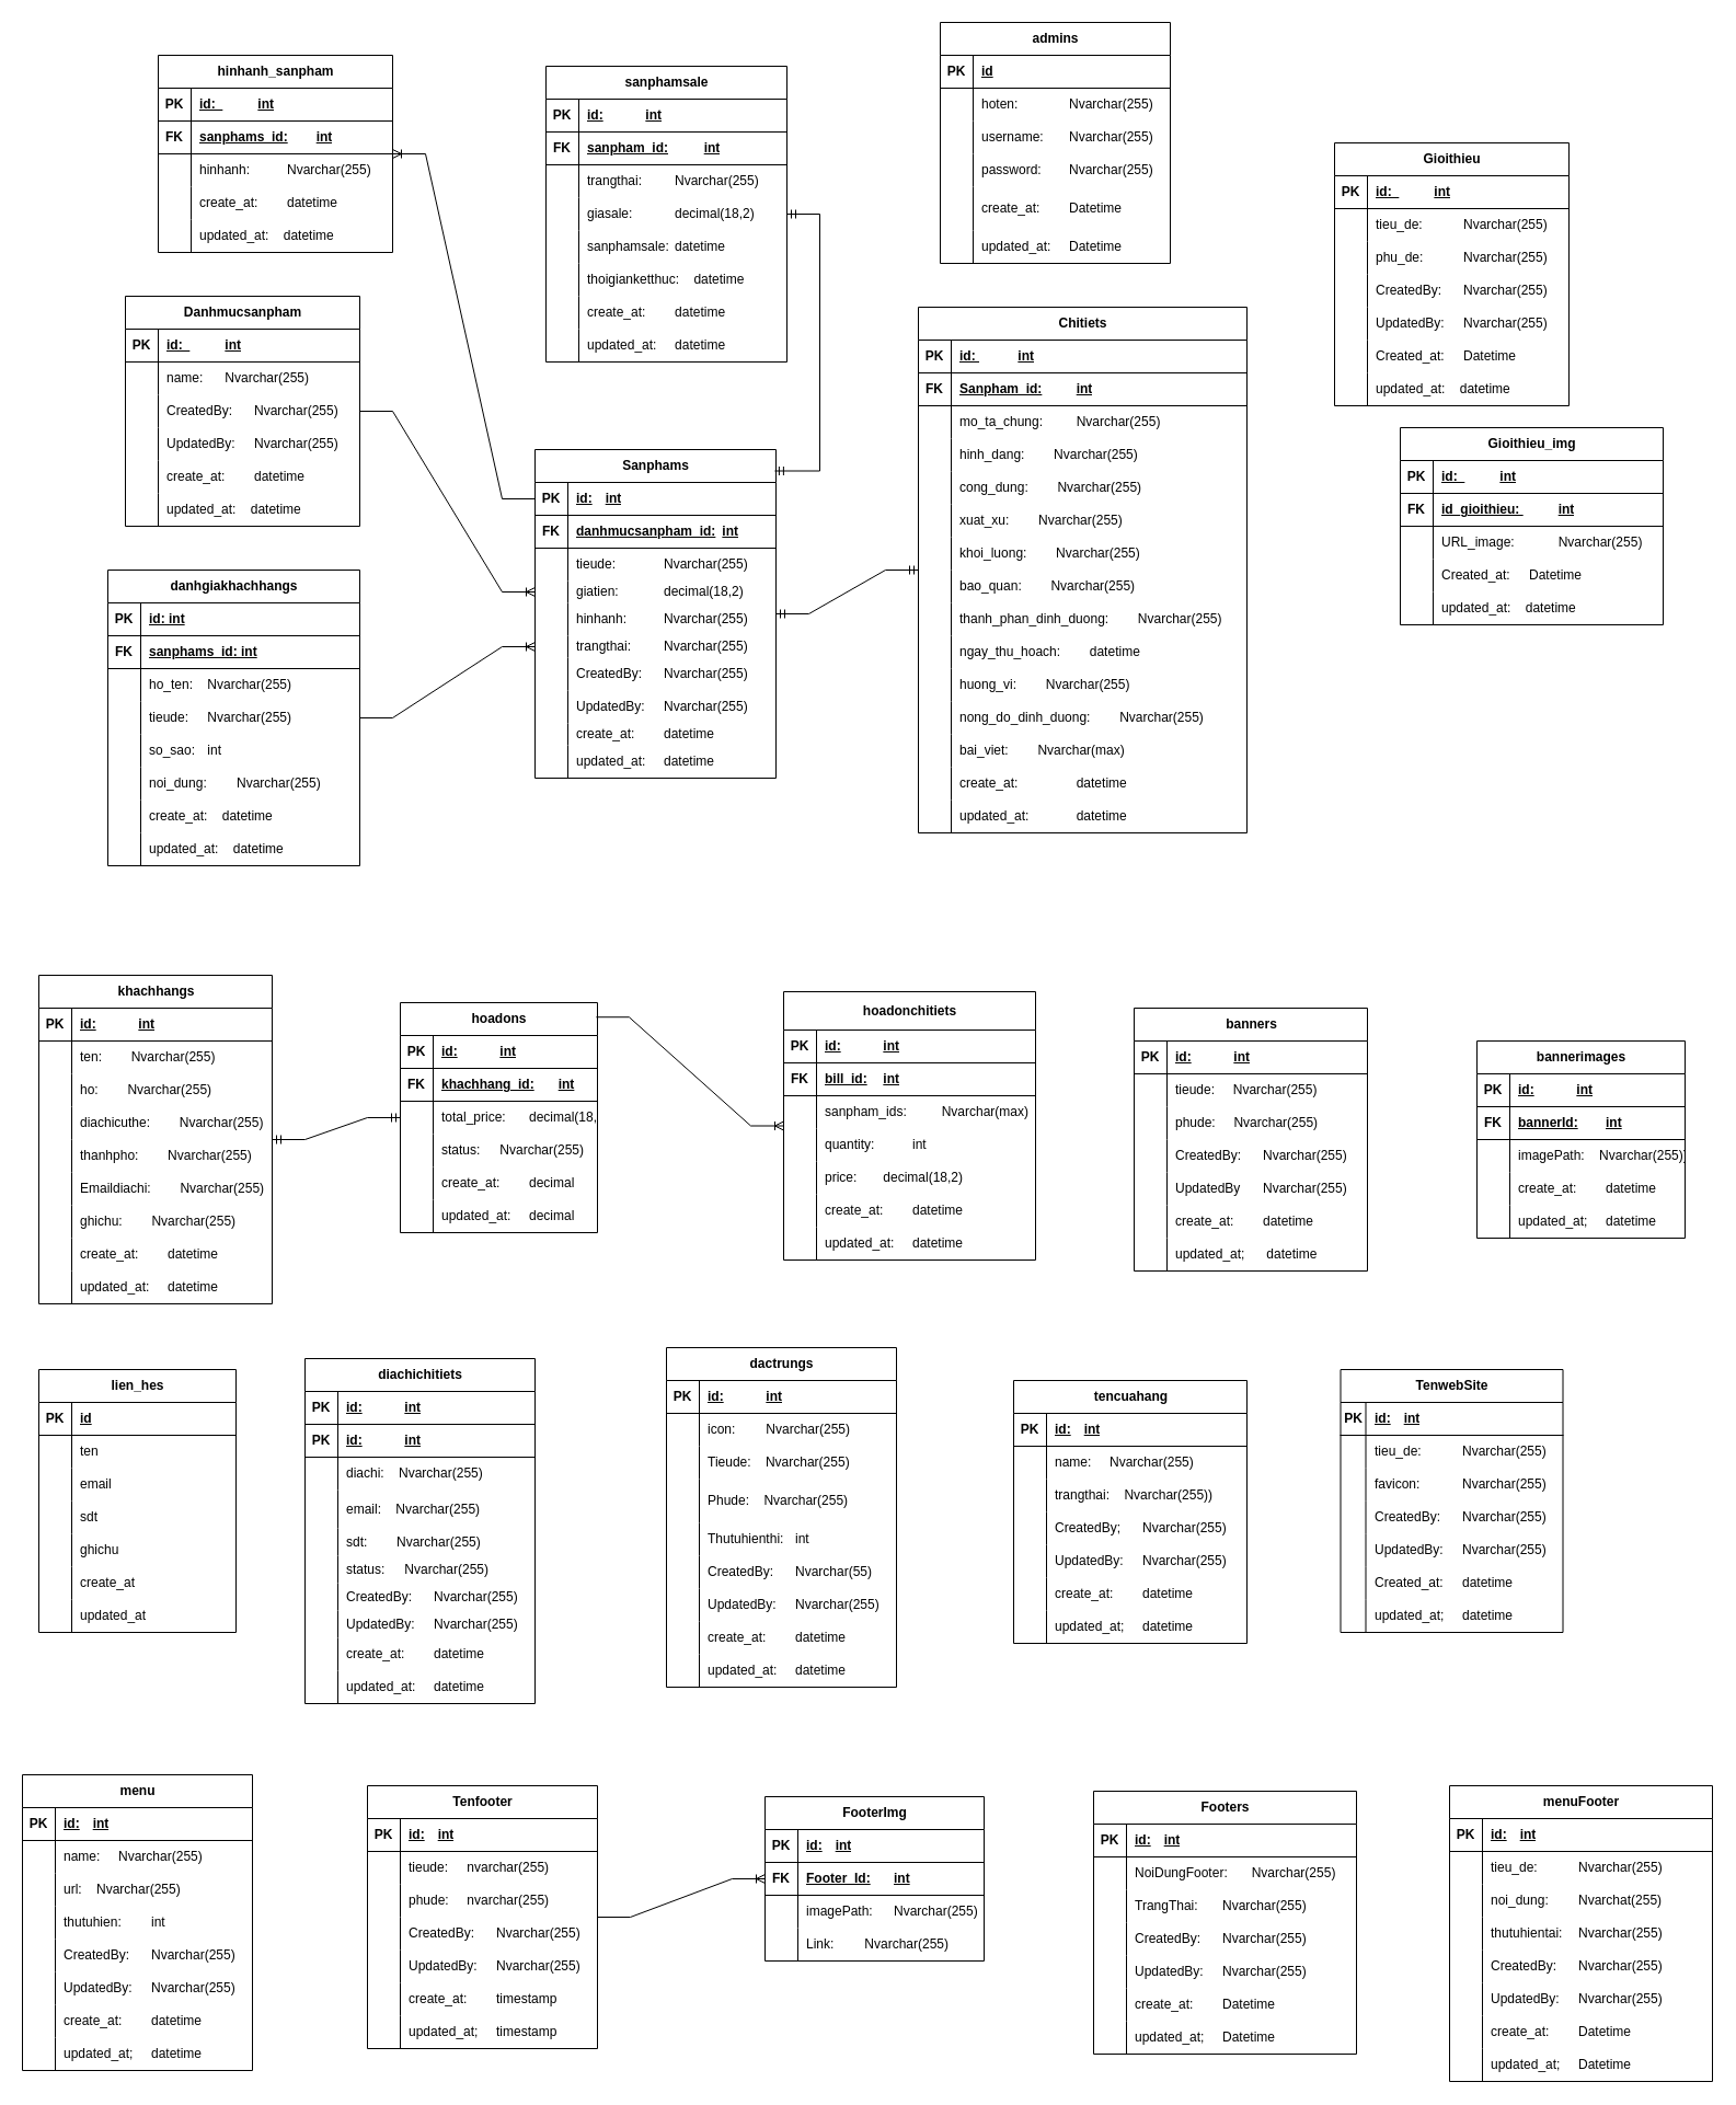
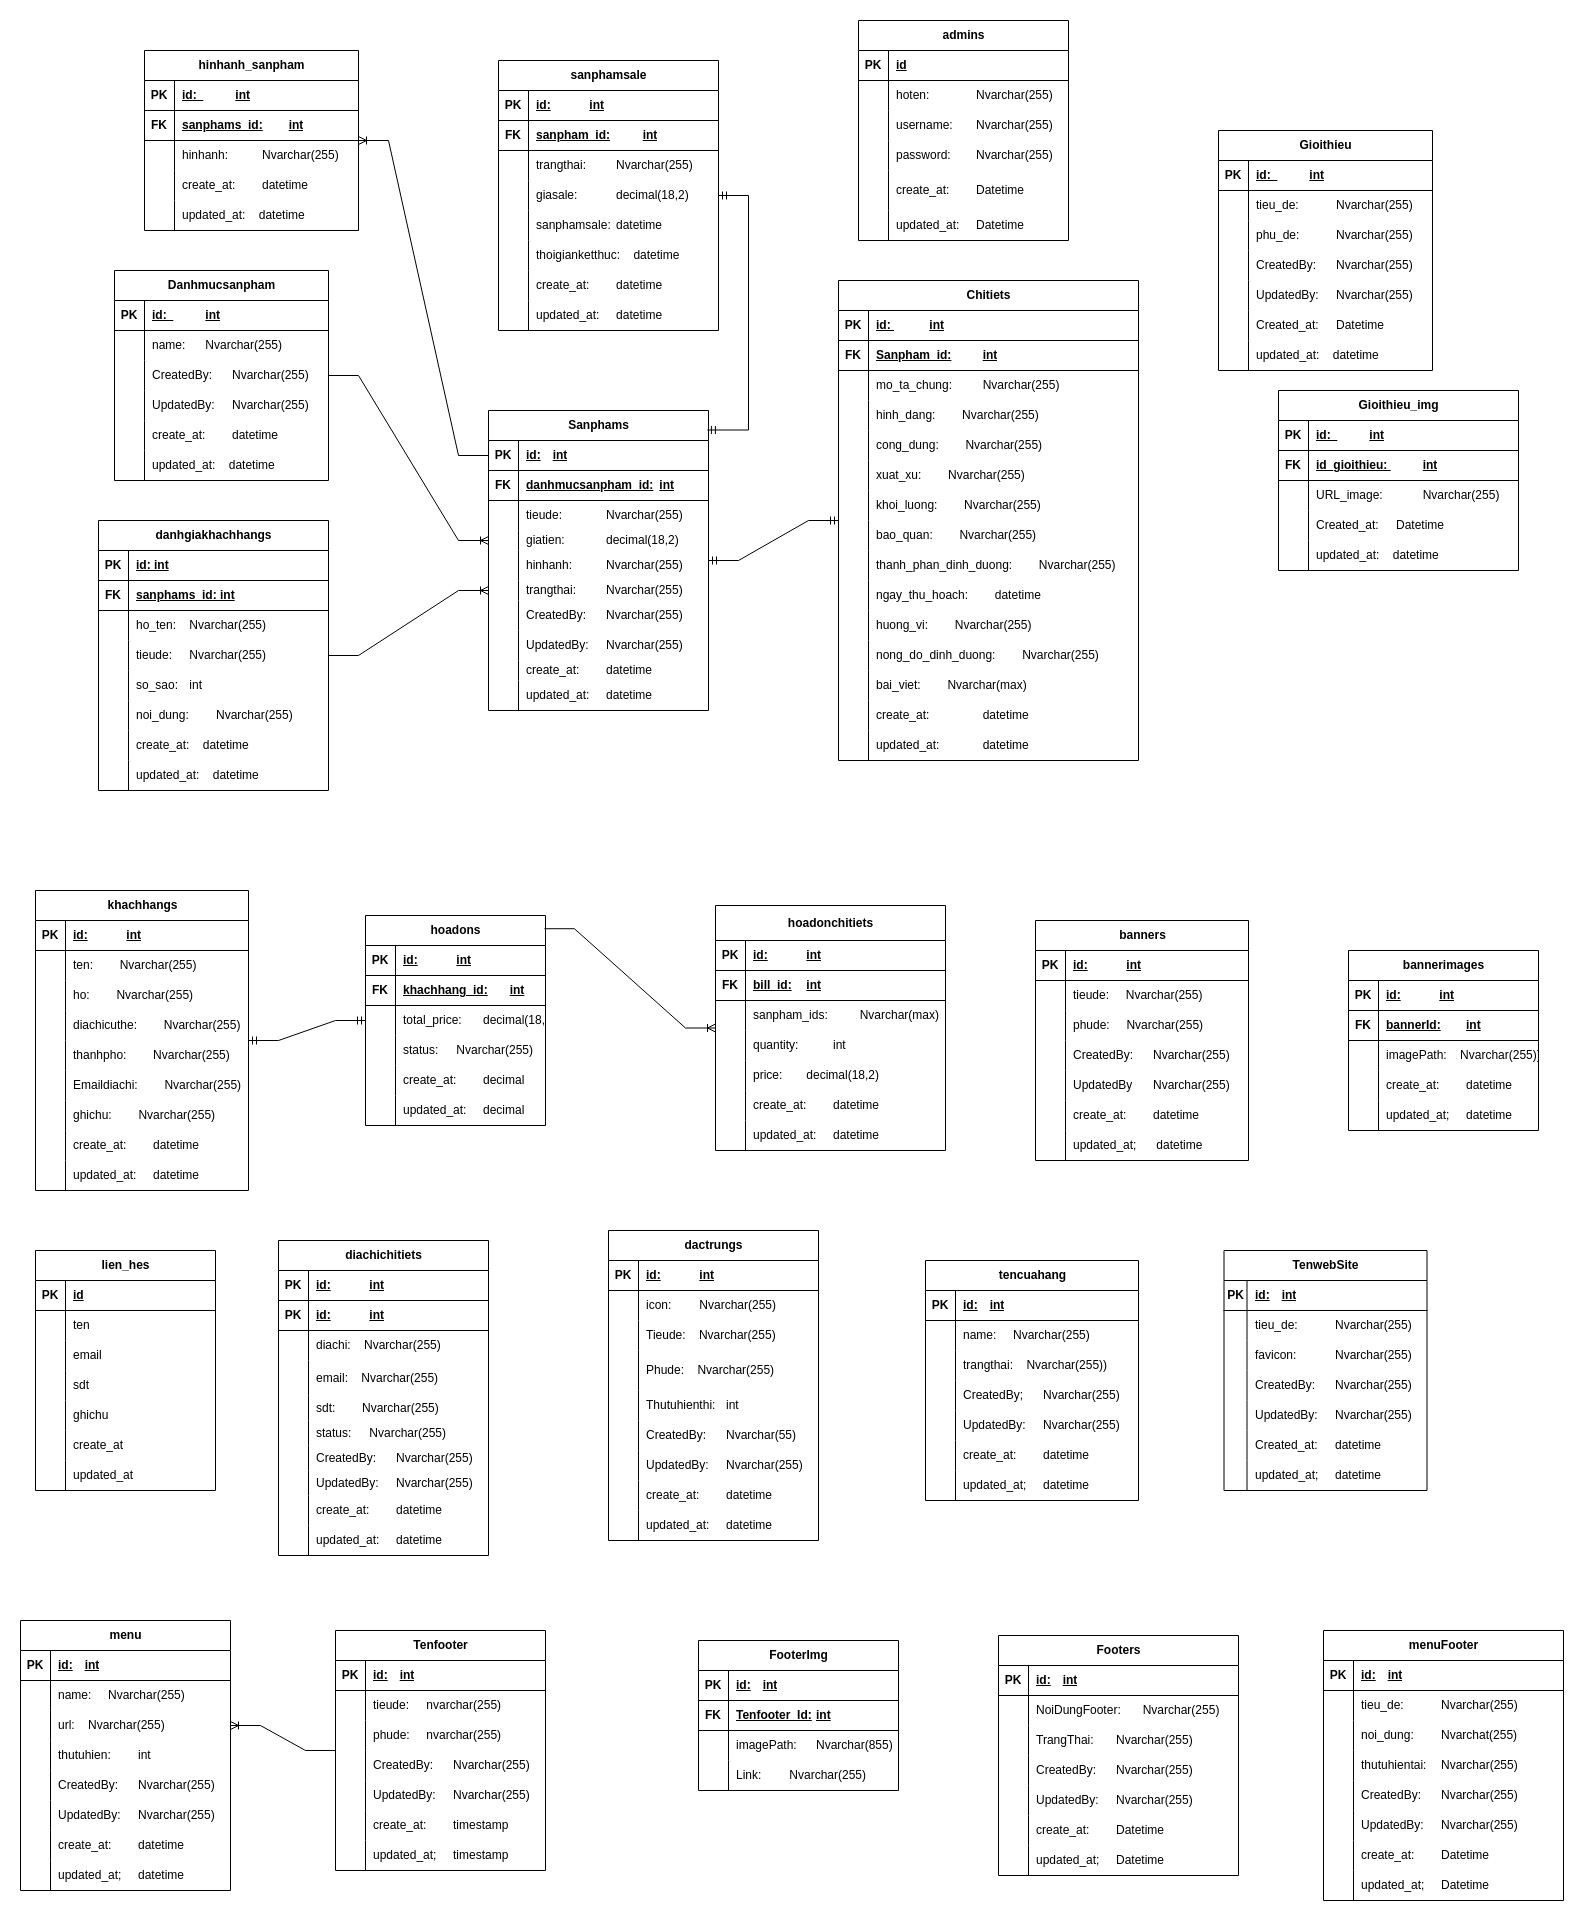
- <mxCell id="427" value="Footer_Id:&lt;span style=&quot;white-space: pre;&quot;&gt;&#09;&lt;/span&gt;int" style="shape=partialRectangle;connectable=0;fillColor=none;top=0;left=0;bottom=0;right=0;align=left;spacingLeft=6;fontStyle=5;overflow=hidden;whiteSpace=wrap;html=1;" parent="425" vertex="1"><mxGeometry x="30" width="170.0" height="30" as="geometry"><mxRectangle width="170.0" height="30" as="alternateBounds" /></mxGeometry></mxCell>
+ <mxCell id="427" value="Tenfooter_Id:&lt;span style=&quot;white-space: pre;&quot;&gt;&#09;&lt;/span&gt;int" style="shape=partialRectangle;connectable=0;fillColor=none;top=0;left=0;bottom=0;right=0;align=left;spacingLeft=6;fontStyle=5;overflow=hidden;whiteSpace=wrap;html=1;" parent="425" vertex="1"><mxGeometry x="30" width="170.0" height="30" as="geometry"><mxRectangle width="170.0" height="30" as="alternateBounds" /></mxGeometry></mxCell>
- <mxCell id="434" value="" style="edgeStyle=entityRelationEdgeStyle;fontSize=12;html=1;endArrow=ERoneToMany;rounded=0;" parent="1" source="399" target="421" edge="1"><mxGeometry width="100" height="100" relative="1" as="geometry"><mxPoint x="828" y="1890" as="sourcePoint" /><mxPoint x="928" y="1790" as="targetPoint" /></mxGeometry></mxCell>
+ <mxCell id="434" value="" style="edgeStyle=entityRelationEdgeStyle;fontSize=12;html=1;endArrow=ERoneToMany;rounded=0;" parent="1" source="399" target="361" edge="1"><mxGeometry width="100" height="100" relative="1" as="geometry"><mxPoint x="828" y="1890" as="sourcePoint" /><mxPoint x="928" y="1790" as="targetPoint" /></mxGeometry></mxCell>
- <mxCell id="430" value="imagePath:&lt;span style=&quot;white-space: pre;&quot;&gt;&#09;&lt;/span&gt;Nvarchar(255)" style="shape=partialRectangle;connectable=0;fillColor=none;top=0;left=0;bottom=0;right=0;align=left;spacingLeft=6;overflow=hidden;whiteSpace=wrap;html=1;" parent="428" vertex="1"><mxGeometry x="30" width="170.0" height="30" as="geometry"><mxRectangle width="170.0" height="30" as="alternateBounds" /></mxGeometry></mxCell>
+ <mxCell id="430" value="imagePath:&lt;span style=&quot;white-space: pre;&quot;&gt;&#09;&lt;/span&gt;Nvarchar(855)" style="shape=partialRectangle;connectable=0;fillColor=none;top=0;left=0;bottom=0;right=0;align=left;spacingLeft=6;overflow=hidden;whiteSpace=wrap;html=1;" parent="428" vertex="1"><mxGeometry x="30" width="170.0" height="30" as="geometry"><mxRectangle width="170.0" height="30" as="alternateBounds" /></mxGeometry></mxCell>
